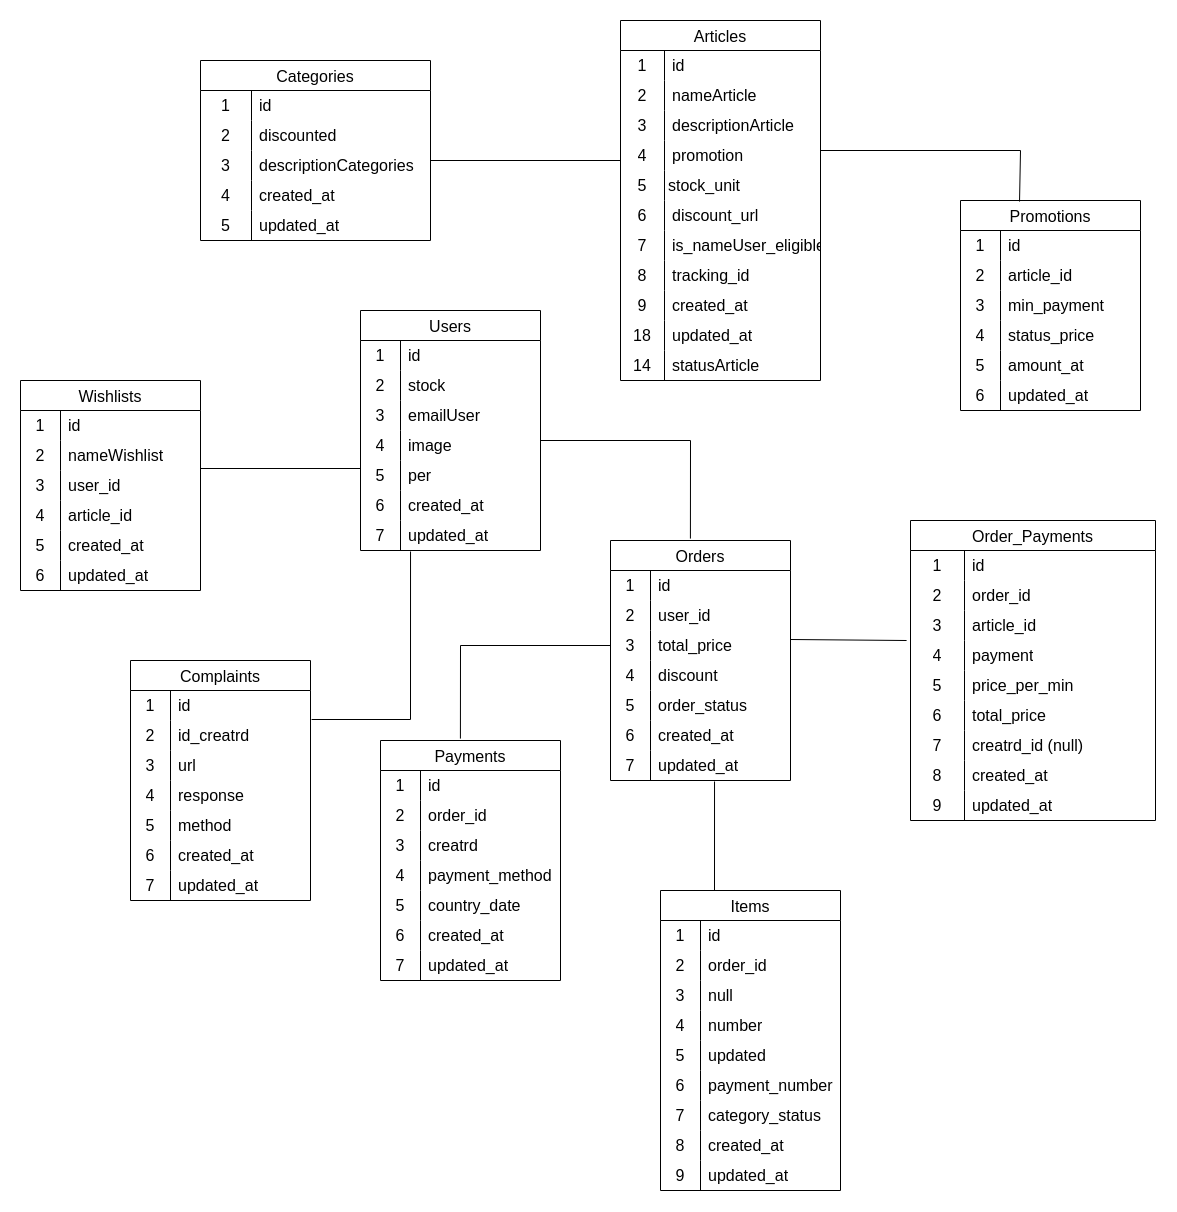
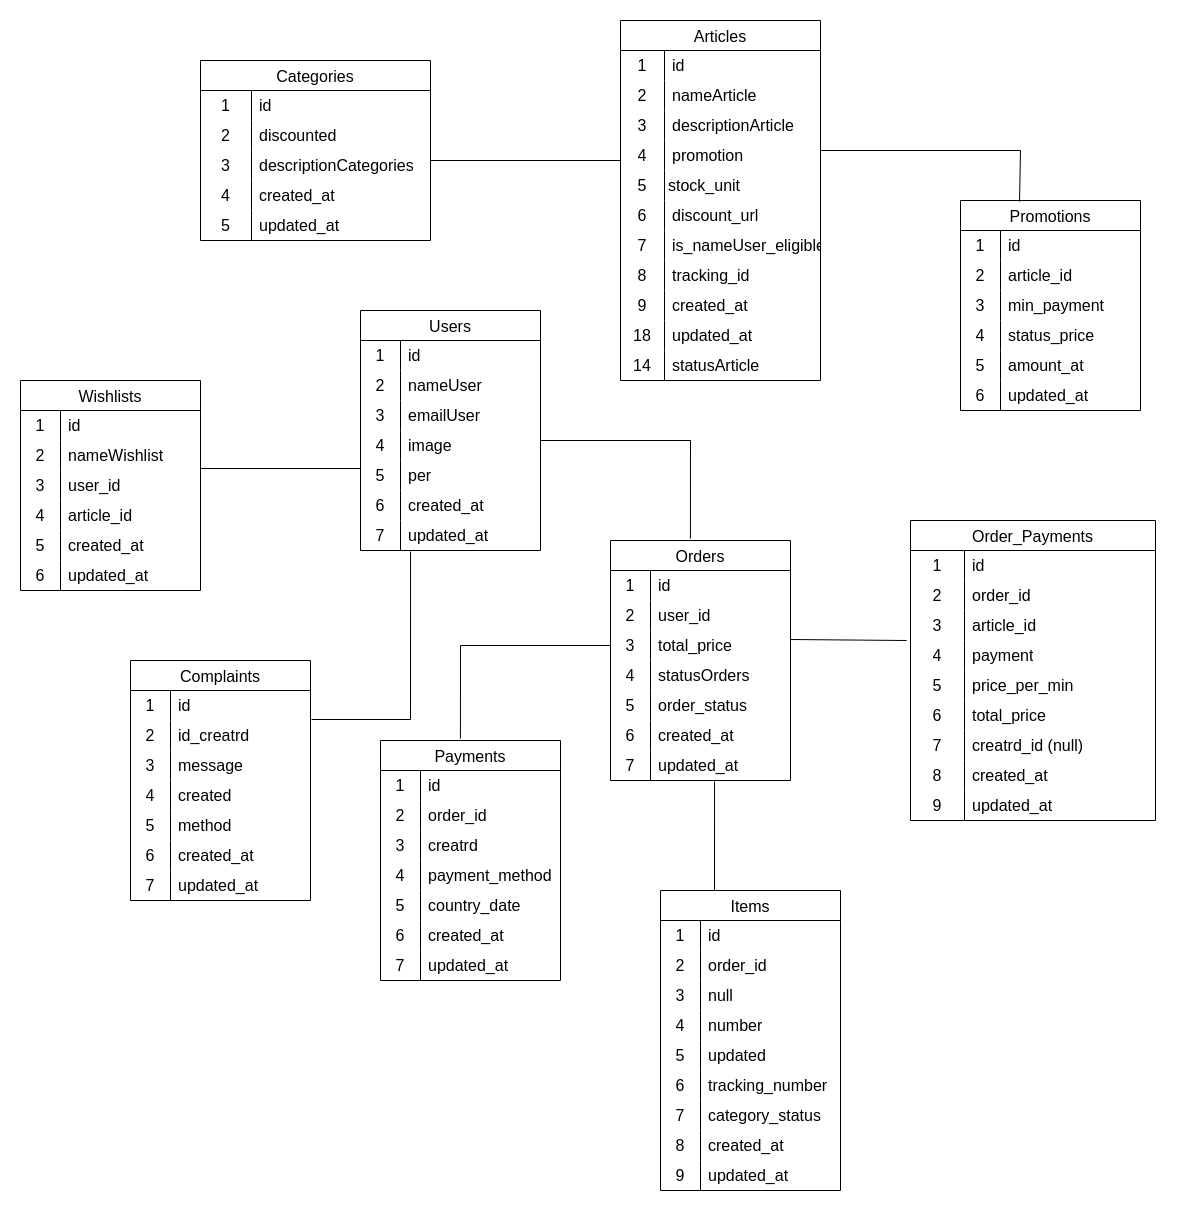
- <mxCell id="106" value="stock" style="shape=partialRectangle;html=1;whiteSpace=wrap;connectable=0;fillColor=none;top=0;left=0;bottom=0;right=0;align=left;spacingLeft=6;overflow=hidden;strokeColor=inherit;fontSize=16;" parent="104" vertex="1"><mxGeometry x="40" width="140" height="30" as="geometry"><mxRectangle width="140" height="30" as="alternateBounds" /></mxGeometry></mxCell>
+ <mxCell id="106" value="nameUser" style="shape=partialRectangle;html=1;whiteSpace=wrap;connectable=0;fillColor=none;top=0;left=0;bottom=0;right=0;align=left;spacingLeft=6;overflow=hidden;strokeColor=inherit;fontSize=16;" parent="104" vertex="1"><mxGeometry x="40" width="140" height="30" as="geometry"><mxRectangle width="140" height="30" as="alternateBounds" /></mxGeometry></mxCell>
- <mxCell id="134" value="discount" style="shape=partialRectangle;html=1;whiteSpace=wrap;connectable=0;fillColor=none;top=0;left=0;bottom=0;right=0;align=left;spacingLeft=6;overflow=hidden;strokeColor=inherit;fontSize=16;" parent="132" vertex="1"><mxGeometry x="40" width="140" height="30" as="geometry"><mxRectangle width="140" height="30" as="alternateBounds" /></mxGeometry></mxCell>
+ <mxCell id="134" value="statusOrders" style="shape=partialRectangle;html=1;whiteSpace=wrap;connectable=0;fillColor=none;top=0;left=0;bottom=0;right=0;align=left;spacingLeft=6;overflow=hidden;strokeColor=inherit;fontSize=16;" parent="132" vertex="1"><mxGeometry x="40" width="140" height="30" as="geometry"><mxRectangle width="140" height="30" as="alternateBounds" /></mxGeometry></mxCell>
- <mxCell id="222" value="url" style="shape=partialRectangle;html=1;whiteSpace=wrap;connectable=0;fillColor=none;top=0;left=0;bottom=0;right=0;align=left;spacingLeft=6;overflow=hidden;strokeColor=inherit;fontSize=16;" parent="220" vertex="1"><mxGeometry x="40" width="140" height="30" as="geometry"><mxRectangle width="140" height="30" as="alternateBounds" /></mxGeometry></mxCell>
+ <mxCell id="222" value="message" style="shape=partialRectangle;html=1;whiteSpace=wrap;connectable=0;fillColor=none;top=0;left=0;bottom=0;right=0;align=left;spacingLeft=6;overflow=hidden;strokeColor=inherit;fontSize=16;" parent="220" vertex="1"><mxGeometry x="40" width="140" height="30" as="geometry"><mxRectangle width="140" height="30" as="alternateBounds" /></mxGeometry></mxCell>
- <mxCell id="225" value="response" style="shape=partialRectangle;html=1;whiteSpace=wrap;connectable=0;fillColor=none;top=0;left=0;bottom=0;right=0;align=left;spacingLeft=6;overflow=hidden;strokeColor=inherit;fontSize=16;" parent="223" vertex="1"><mxGeometry x="40" width="140" height="30" as="geometry"><mxRectangle width="140" height="30" as="alternateBounds" /></mxGeometry></mxCell>
+ <mxCell id="225" value="created" style="shape=partialRectangle;html=1;whiteSpace=wrap;connectable=0;fillColor=none;top=0;left=0;bottom=0;right=0;align=left;spacingLeft=6;overflow=hidden;strokeColor=inherit;fontSize=16;" parent="223" vertex="1"><mxGeometry x="40" width="140" height="30" as="geometry"><mxRectangle width="140" height="30" as="alternateBounds" /></mxGeometry></mxCell>
- <mxCell id="184" value="payment_number" style="shape=partialRectangle;html=1;whiteSpace=wrap;connectable=0;fillColor=none;top=0;left=0;bottom=0;right=0;align=left;spacingLeft=6;overflow=hidden;strokeColor=inherit;fontSize=16;" parent="182" vertex="1"><mxGeometry x="40" width="140" height="30" as="geometry"><mxRectangle width="140" height="30" as="alternateBounds" /></mxGeometry></mxCell>
+ <mxCell id="184" value="tracking_number" style="shape=partialRectangle;html=1;whiteSpace=wrap;connectable=0;fillColor=none;top=0;left=0;bottom=0;right=0;align=left;spacingLeft=6;overflow=hidden;strokeColor=inherit;fontSize=16;" parent="182" vertex="1"><mxGeometry x="40" width="140" height="30" as="geometry"><mxRectangle width="140" height="30" as="alternateBounds" /></mxGeometry></mxCell>
